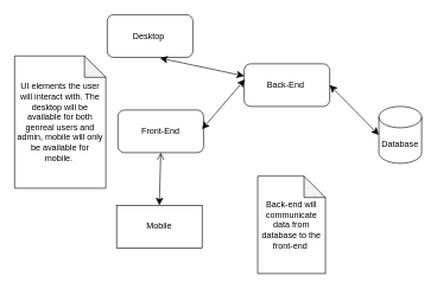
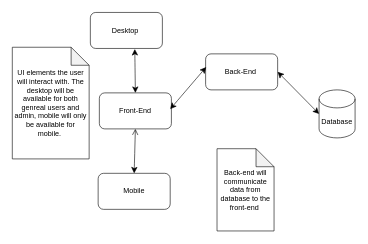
- <mxCell id="9" value="" style="endArrow=classic;startArrow=classic;html=1;rounded=0;fontSize=12;startSize=8;endSize=8;curved=1;exitX=0.617;exitY=1.017;exitDx=0;exitDy=0;exitPerimeter=0;" edge="1" parent="1" source="5" target="3"><mxGeometry width="50" height="50" relative="1" as="geometry"><mxPoint x="274" y="286" as="sourcePoint" /><mxPoint x="165" y="169" as="targetPoint" /></mxGeometry></mxCell>
+ <mxCell id="9" value="" style="endArrow=classic;startArrow=classic;html=1;rounded=0;fontSize=12;startSize=8;endSize=8;curved=1;exitX=0.617;exitY=1.017;exitDx=0;exitDy=0;exitPerimeter=0;entryX=0.5;entryY=0;entryDx=0;entryDy=0;" edge="1" parent="1" source="5" target="2"><mxGeometry width="50" height="50" relative="1" as="geometry"><mxPoint x="274" y="286" as="sourcePoint" /><mxPoint x="165" y="169" as="targetPoint" /></mxGeometry></mxCell>
- <mxCell id="6" value="Mobile" style="whiteSpace=wrap;html=1;rounded=0;" vertex="1" parent="1"><mxGeometry x="163" y="288" width="120" height="60" as="geometry" /></mxCell>
+ <mxCell id="6" value="Mobile" style="rounded=1;whiteSpace=wrap;html=1;" vertex="1" parent="1"><mxGeometry x="163" y="288" width="120" height="60" as="geometry" /></mxCell>
